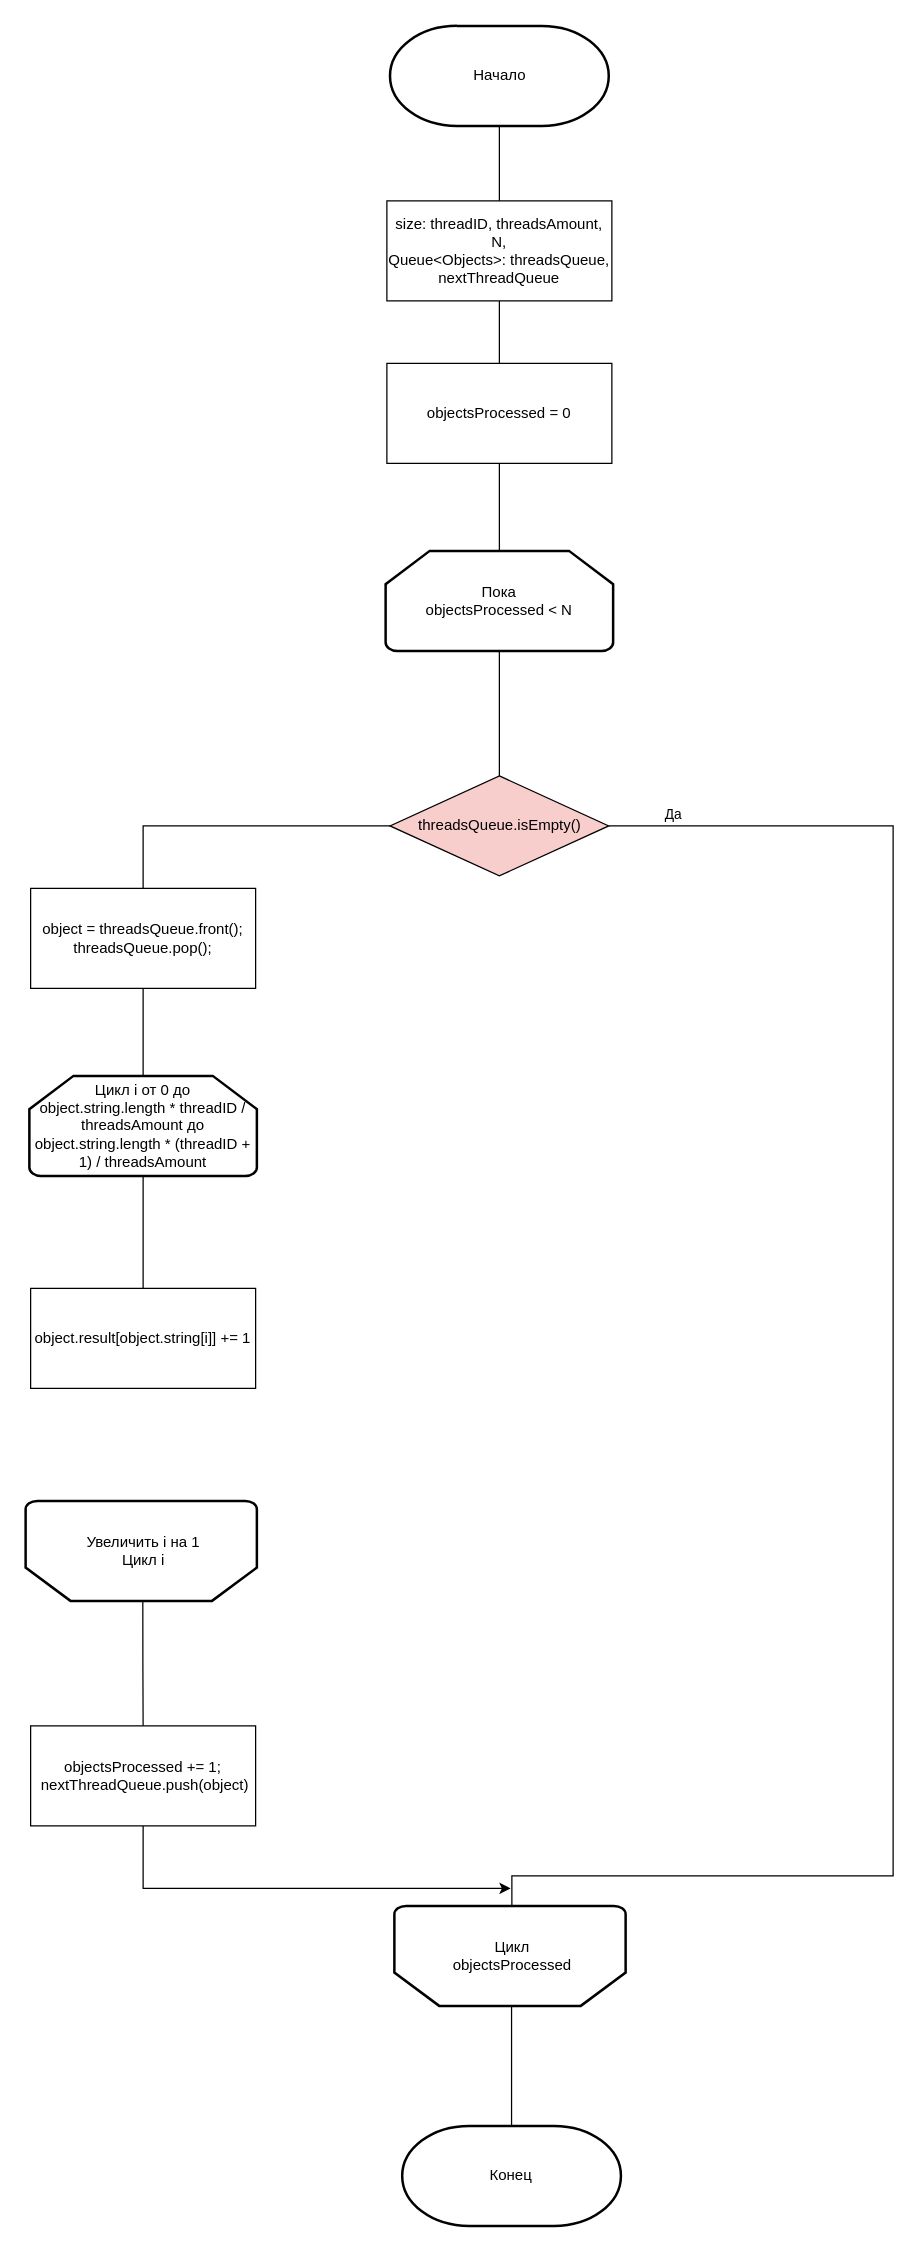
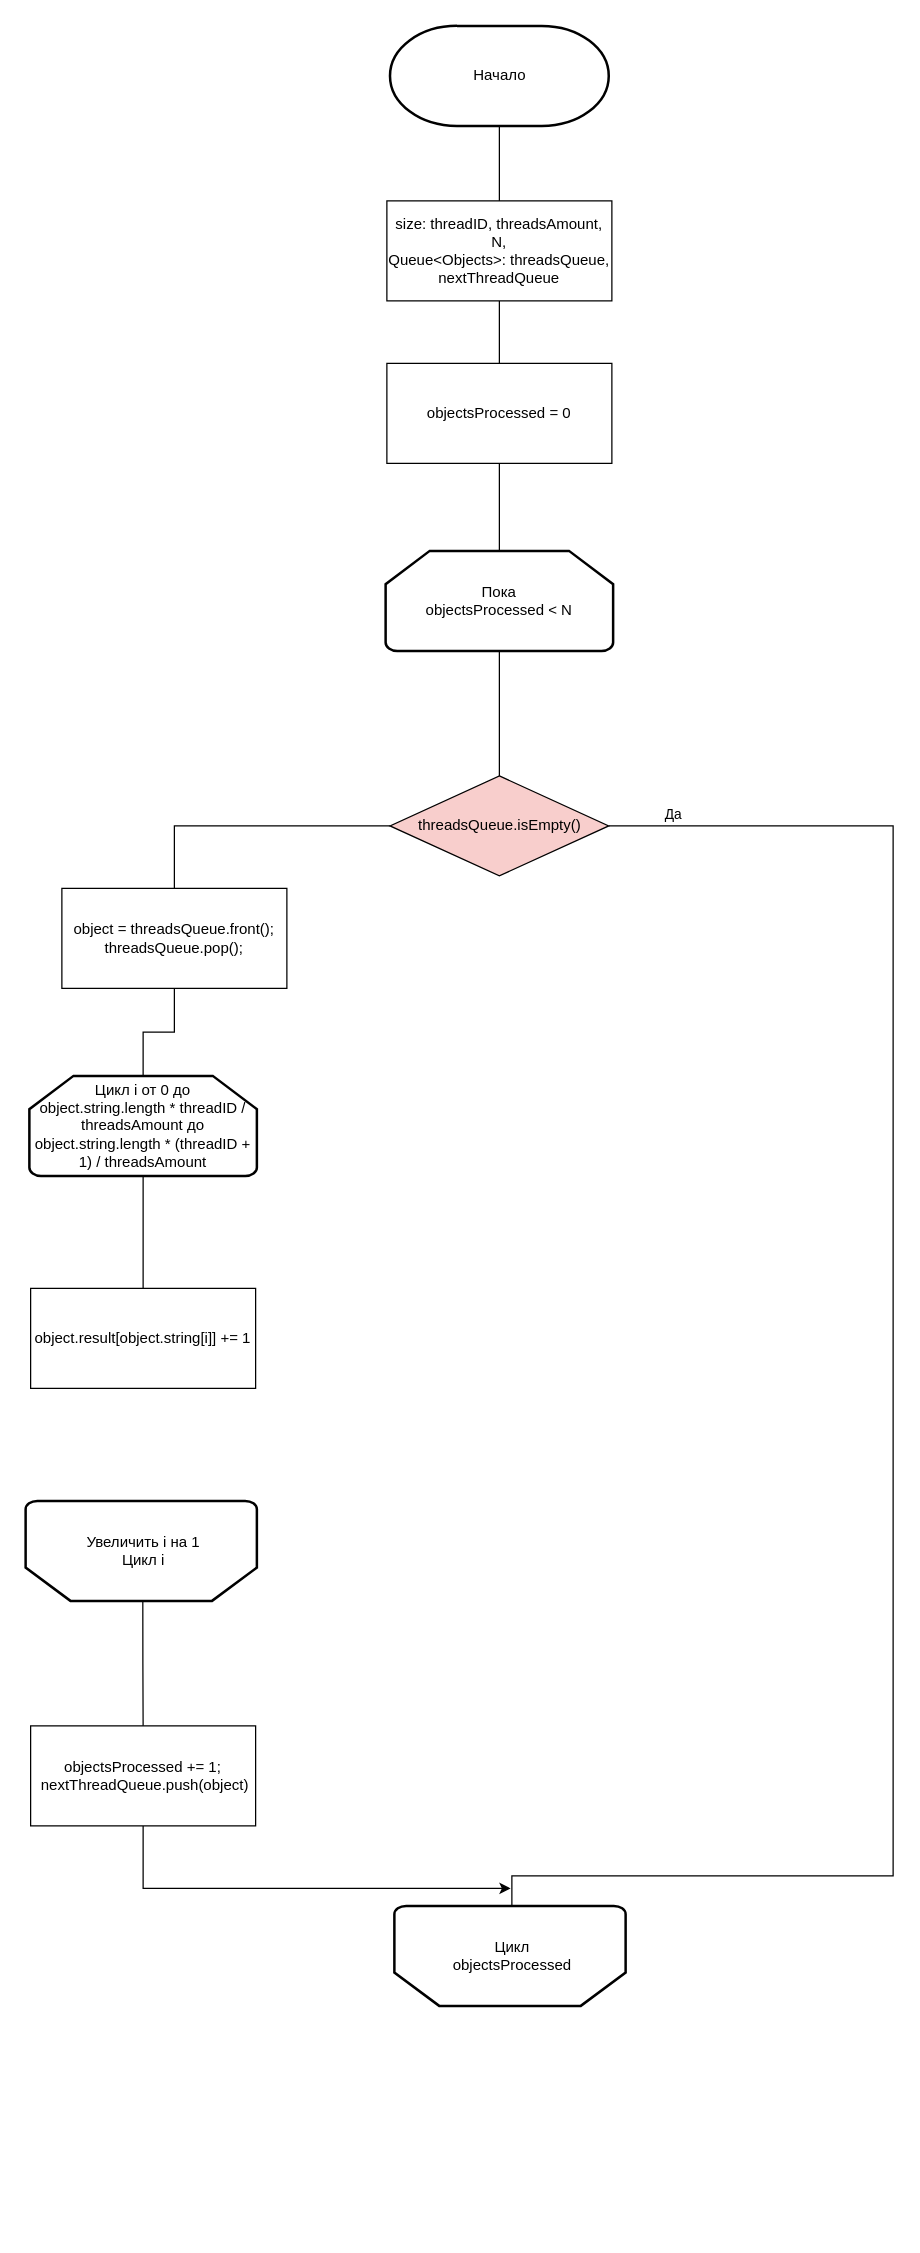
- <mxCell id="18" value="object = threadsQueue.front();&lt;br&gt;threadsQueue.pop();" style="rounded=0;whiteSpace=wrap;html=1;labelBackgroundColor=none;" vertex="1" parent="1"><mxGeometry x="24" y="710" width="180" height="80" as="geometry" /></mxCell>
+ <mxCell id="18" value="object = threadsQueue.front();&lt;br&gt;threadsQueue.pop();" style="rounded=0;whiteSpace=wrap;html=1;labelBackgroundColor=none;" vertex="1" parent="1"><mxGeometry x="49" y="710" width="180" height="80" as="geometry" /></mxCell>
- <mxCell id="15" style="edgeStyle=orthogonalEdgeStyle;rounded=0;orthogonalLoop=1;jettySize=auto;html=1;exitX=0.5;exitY=1;exitDx=0;exitDy=0;entryX=0.5;entryY=0;entryDx=0;entryDy=0;entryPerimeter=0;endArrow=none;endFill=0;" edge="1" parent="1" source="16" target="27"><mxGeometry relative="1" as="geometry" /></mxCell>
- <mxCell id="27" value="Конец" style="strokeWidth=2;html=1;shape=mxgraph.flowchart.terminator;whiteSpace=wrap;" vertex="1" parent="1"><mxGeometry x="321.25" y="1700" width="175" height="80" as="geometry" /></mxCell>
